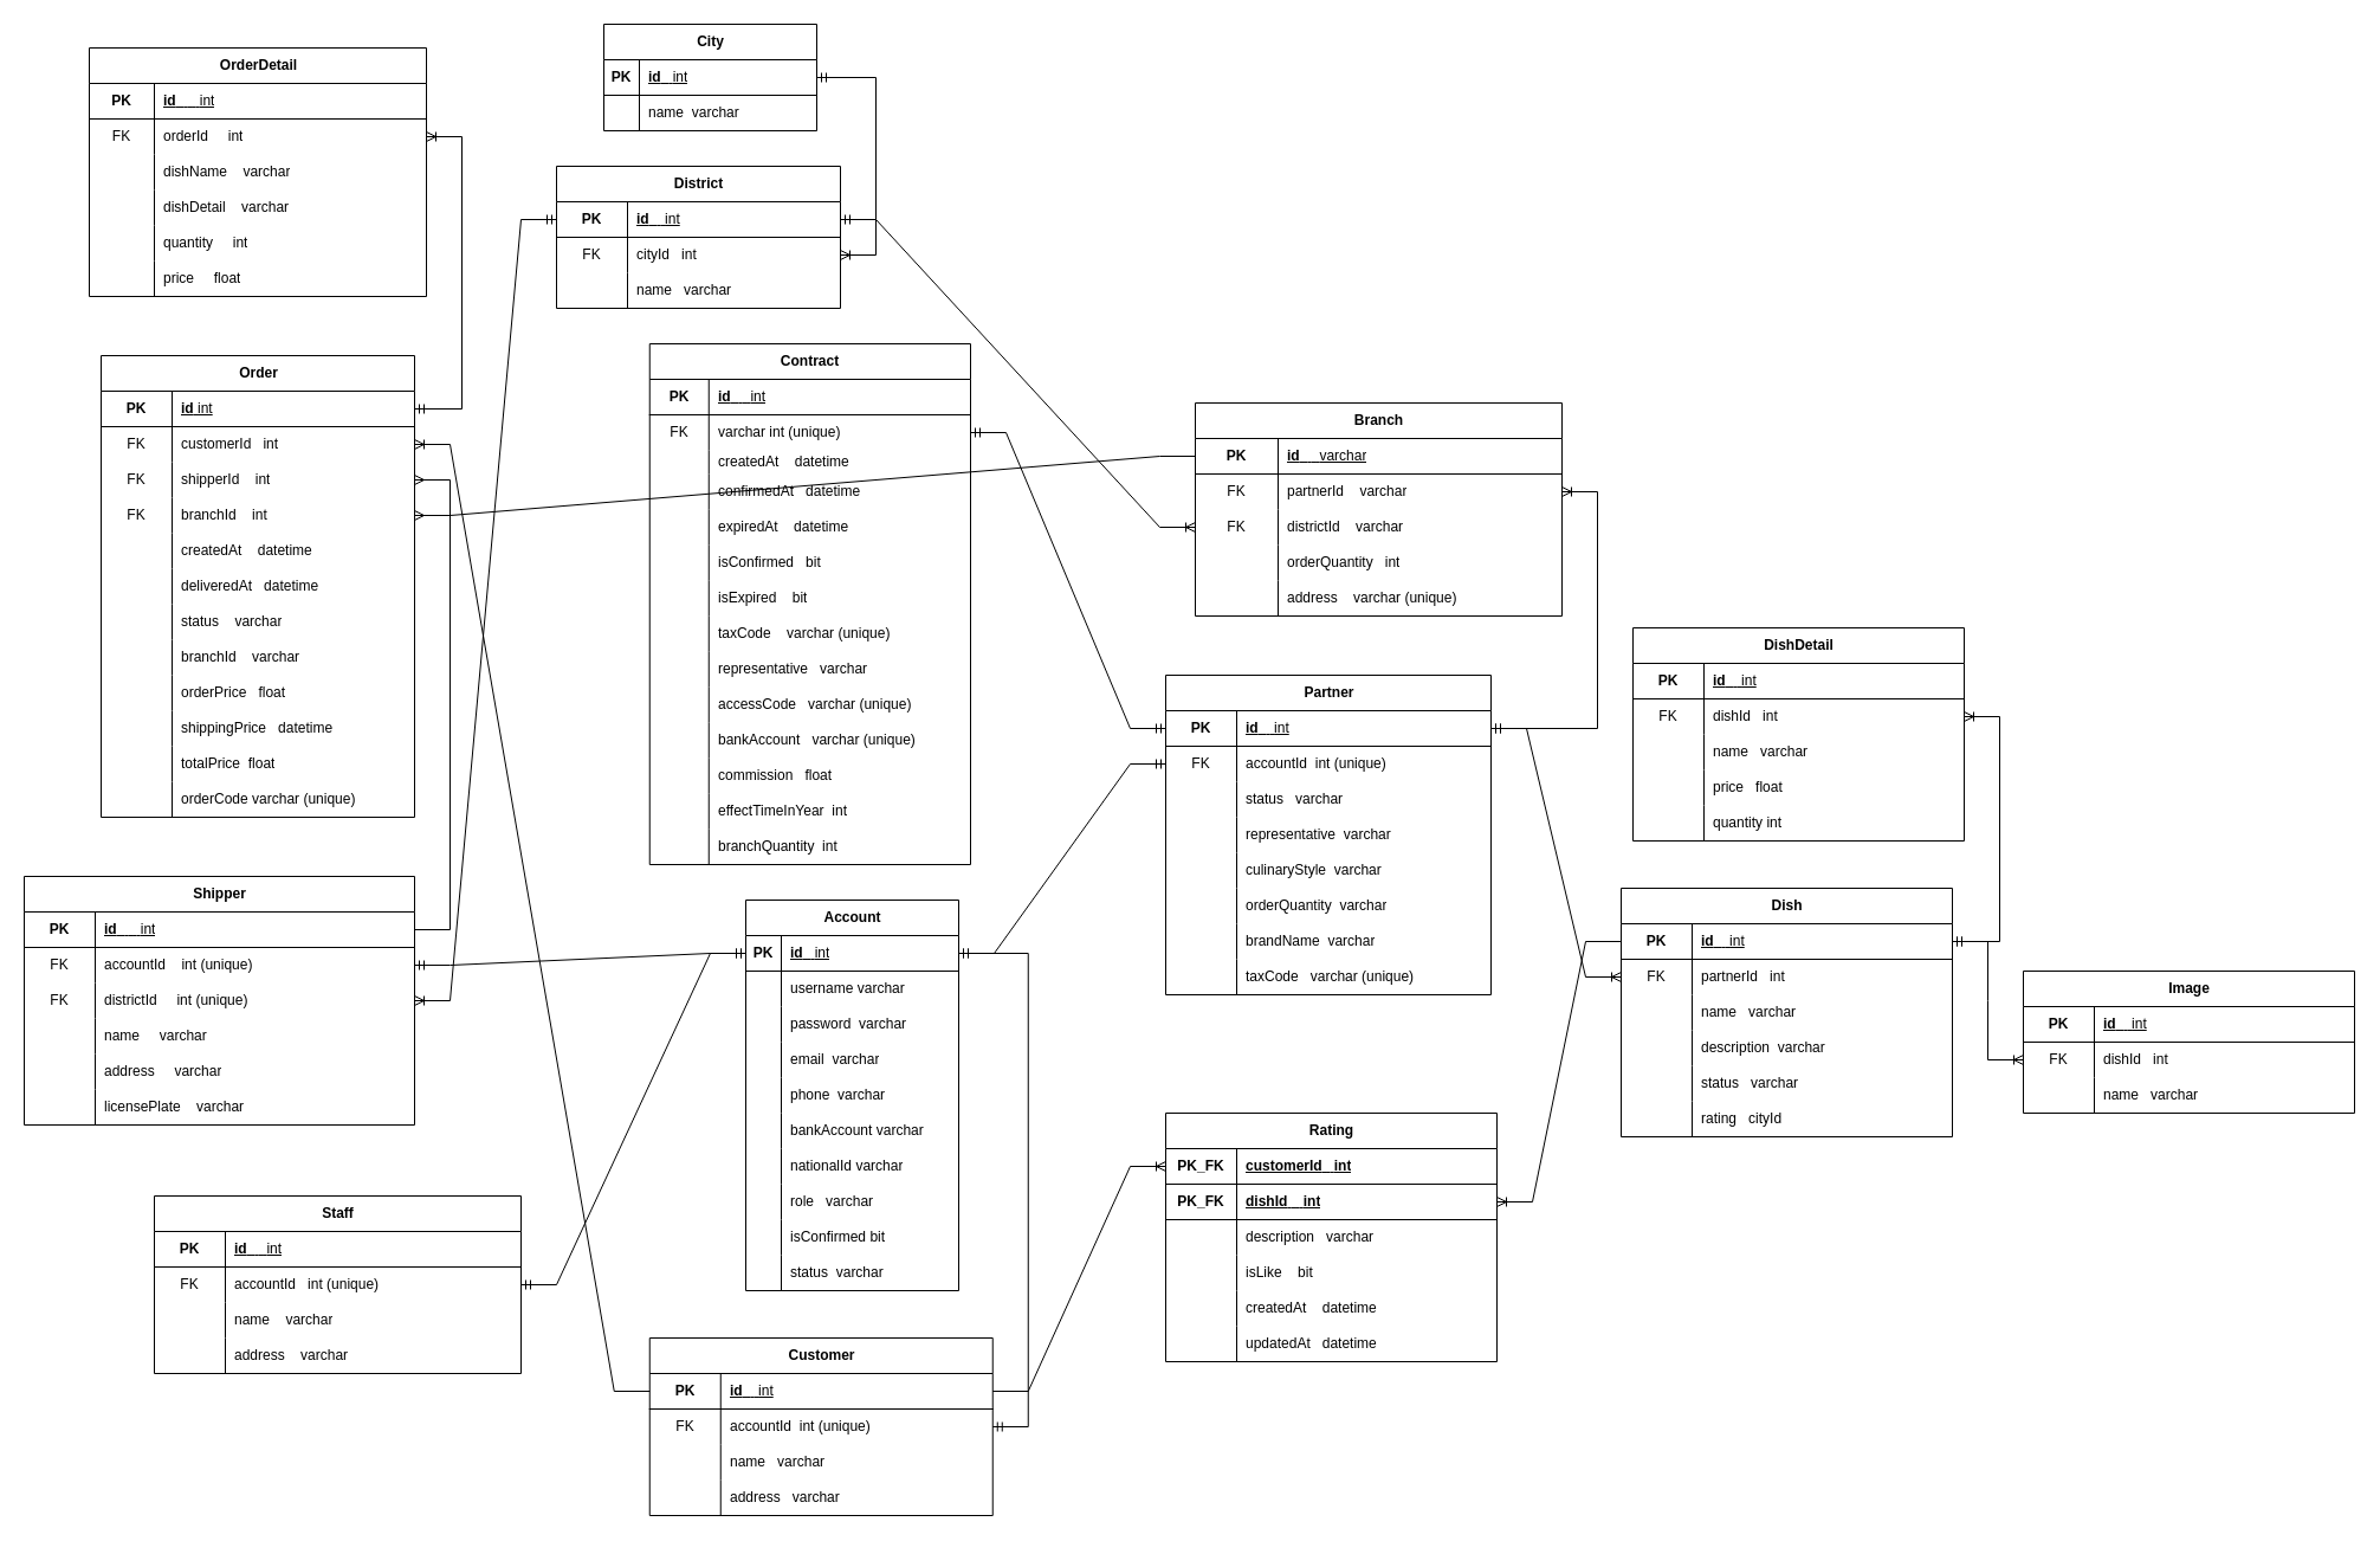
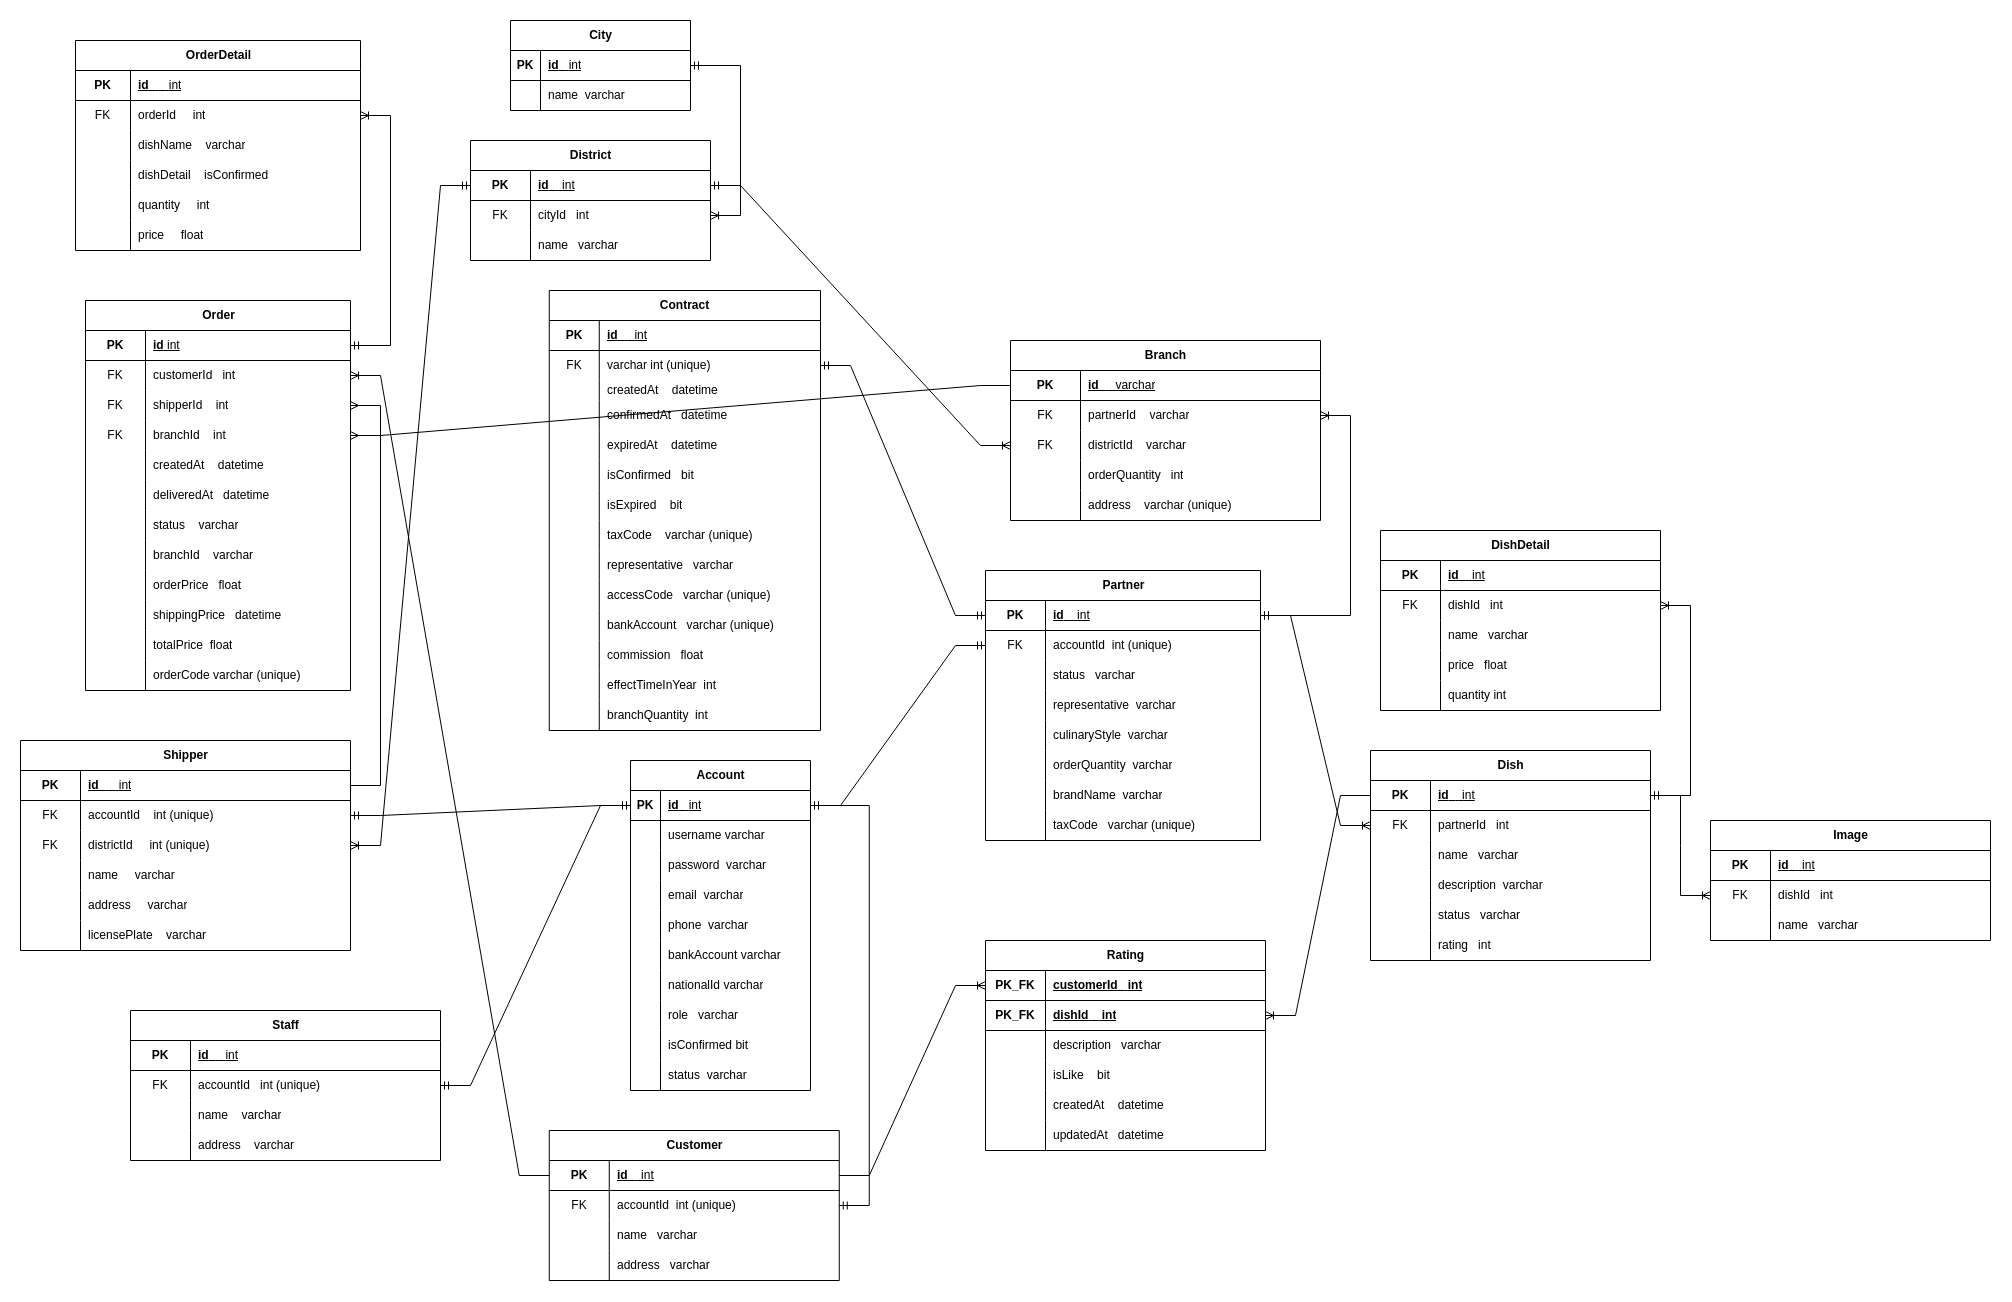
- <mxCell id="282" value="dishDetail&lt;span style=&quot;white-space: pre;&quot;&gt; &lt;/span&gt;&lt;span style=&quot;white-space: pre;&quot;&gt; &lt;/span&gt;&lt;span style=&quot;white-space: pre;&quot;&gt; &lt;/span&gt;&lt;span style=&quot;white-space: pre;&quot;&gt; &lt;/span&gt;varchar" style="shape=partialRectangle;connectable=0;fillColor=none;top=0;left=0;bottom=0;right=0;align=left;spacingLeft=6;overflow=hidden;whiteSpace=wrap;html=1;" parent="280" vertex="1"><mxGeometry x="55" width="230" height="30" as="geometry"><mxRectangle width="230" height="30" as="alternateBounds" /></mxGeometry></mxCell>
+ <mxCell id="282" value="dishDetail&lt;span style=&quot;white-space: pre;&quot;&gt; &lt;/span&gt;&lt;span style=&quot;white-space: pre;&quot;&gt; &lt;/span&gt;&lt;span style=&quot;white-space: pre;&quot;&gt; &lt;/span&gt;&lt;span style=&quot;white-space: pre;&quot;&gt; &lt;/span&gt;isConfirmed" style="shape=partialRectangle;connectable=0;fillColor=none;top=0;left=0;bottom=0;right=0;align=left;spacingLeft=6;overflow=hidden;whiteSpace=wrap;html=1;" parent="280" vertex="1"><mxGeometry x="55" width="230" height="30" as="geometry"><mxRectangle width="230" height="30" as="alternateBounds" /></mxGeometry></mxCell>
- <mxCell id="77" value="rating&lt;span style=&quot;white-space: pre;&quot;&gt; &lt;/span&gt;&lt;span style=&quot;white-space: pre;&quot;&gt; &lt;/span&gt;&lt;span style=&quot;white-space: pre;&quot;&gt; &lt;/span&gt;cityId" style="shape=partialRectangle;connectable=0;fillColor=none;top=0;left=0;bottom=0;right=0;align=left;spacingLeft=6;overflow=hidden;whiteSpace=wrap;html=1;" parent="75" vertex="1"><mxGeometry x="60" width="220" height="30" as="geometry"><mxRectangle width="220" height="30" as="alternateBounds" /></mxGeometry></mxCell>
+ <mxCell id="77" value="rating&lt;span style=&quot;white-space: pre;&quot;&gt; &lt;/span&gt;&lt;span style=&quot;white-space: pre;&quot;&gt; &lt;/span&gt;&lt;span style=&quot;white-space: pre;&quot;&gt; &lt;/span&gt;int" style="shape=partialRectangle;connectable=0;fillColor=none;top=0;left=0;bottom=0;right=0;align=left;spacingLeft=6;overflow=hidden;whiteSpace=wrap;html=1;" parent="75" vertex="1"><mxGeometry x="60" width="220" height="30" as="geometry"><mxRectangle width="220" height="30" as="alternateBounds" /></mxGeometry></mxCell>
